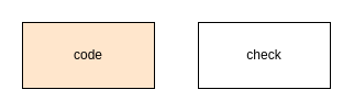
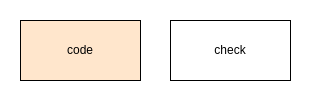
- <mxCell id="3" value="check" style="rounded=0;whiteSpace=wrap;html=1;" vertex="1" parent="1"><mxGeometry x="180" y="20" width="120" height="60" as="geometry" /></mxCell>
+ <mxCell id="3" value="check" style="rounded=0;whiteSpace=wrap;html=1;" vertex="1" parent="1"><mxGeometry x="170" y="20" width="120" height="60" as="geometry" /></mxCell>
